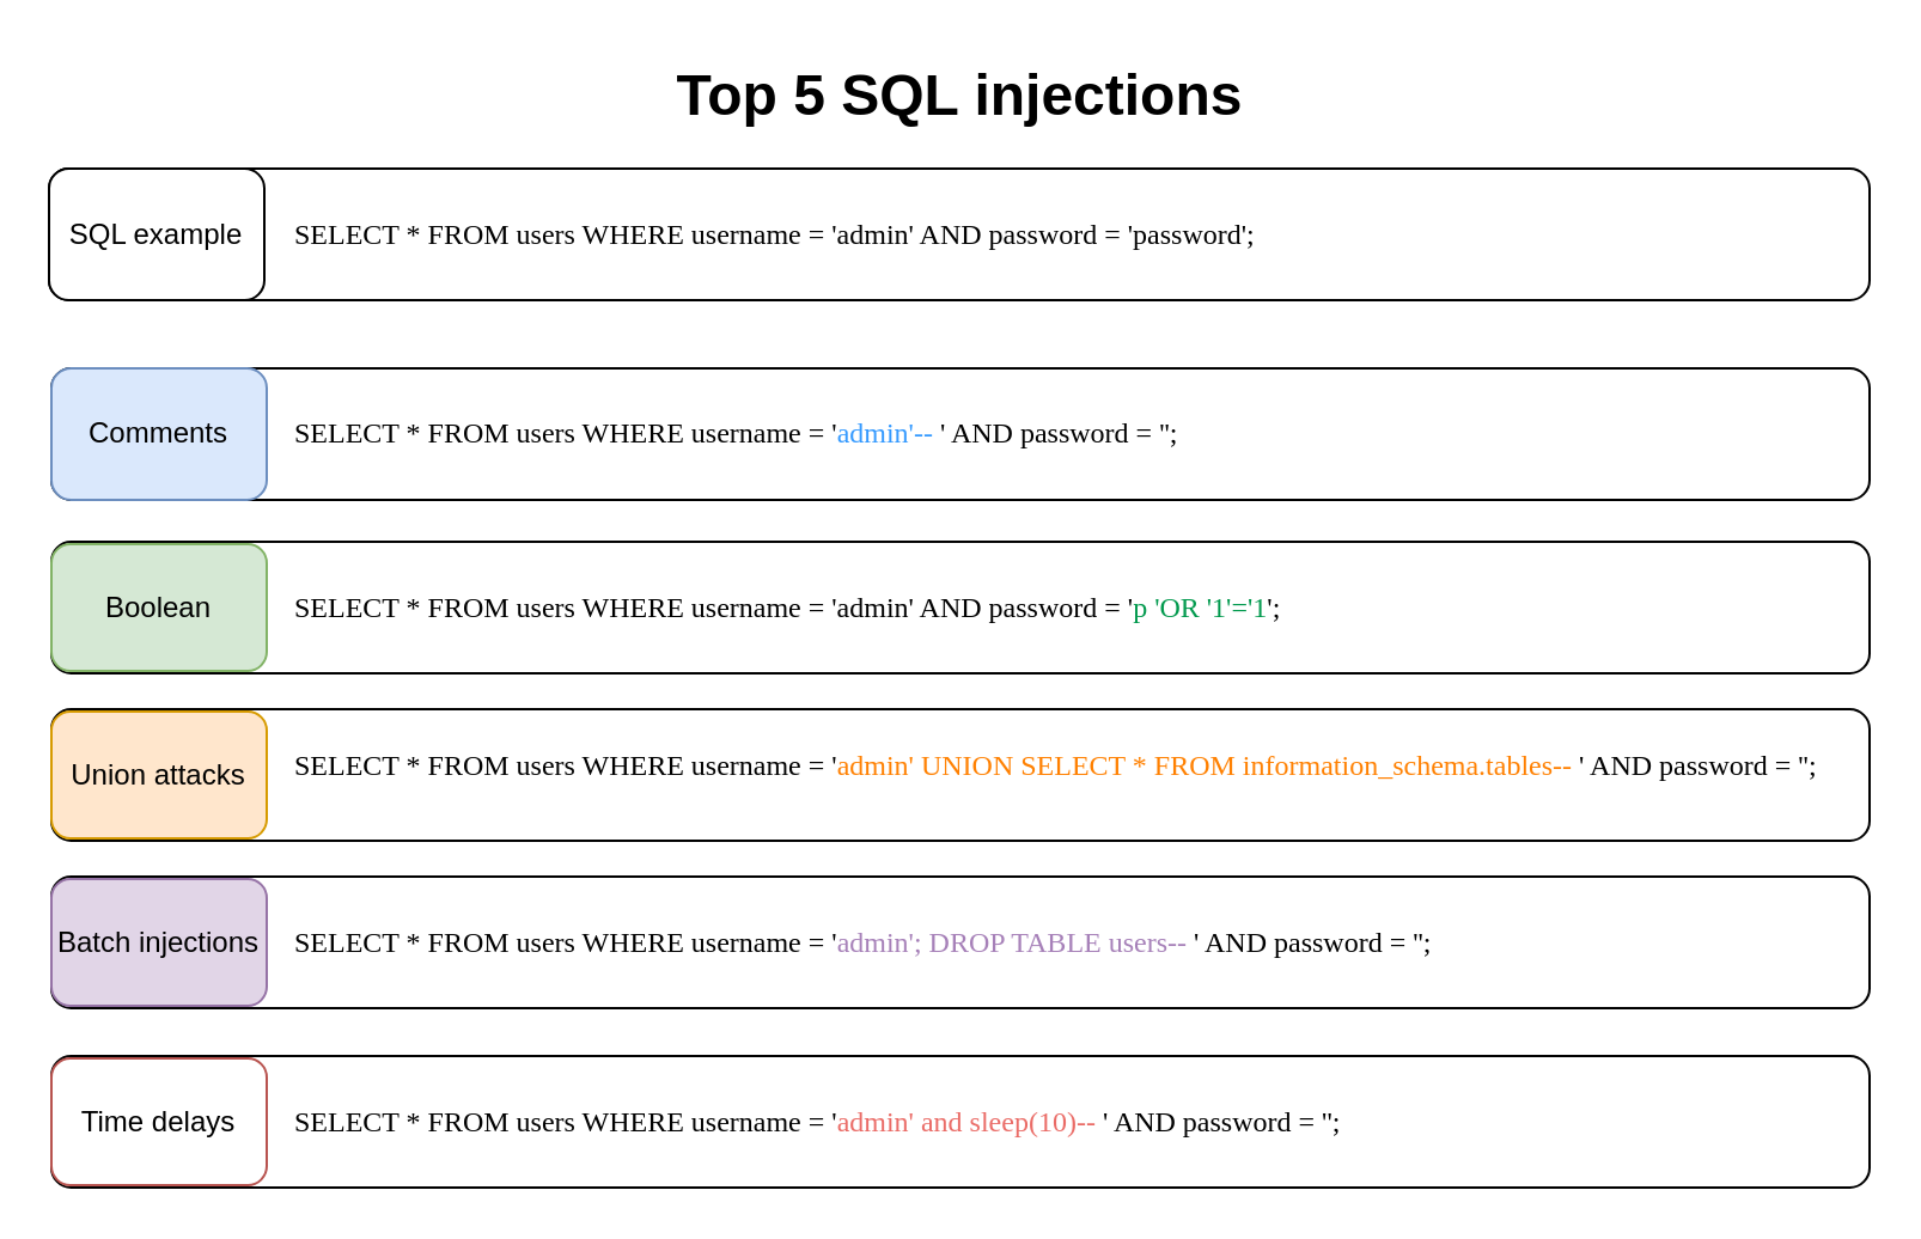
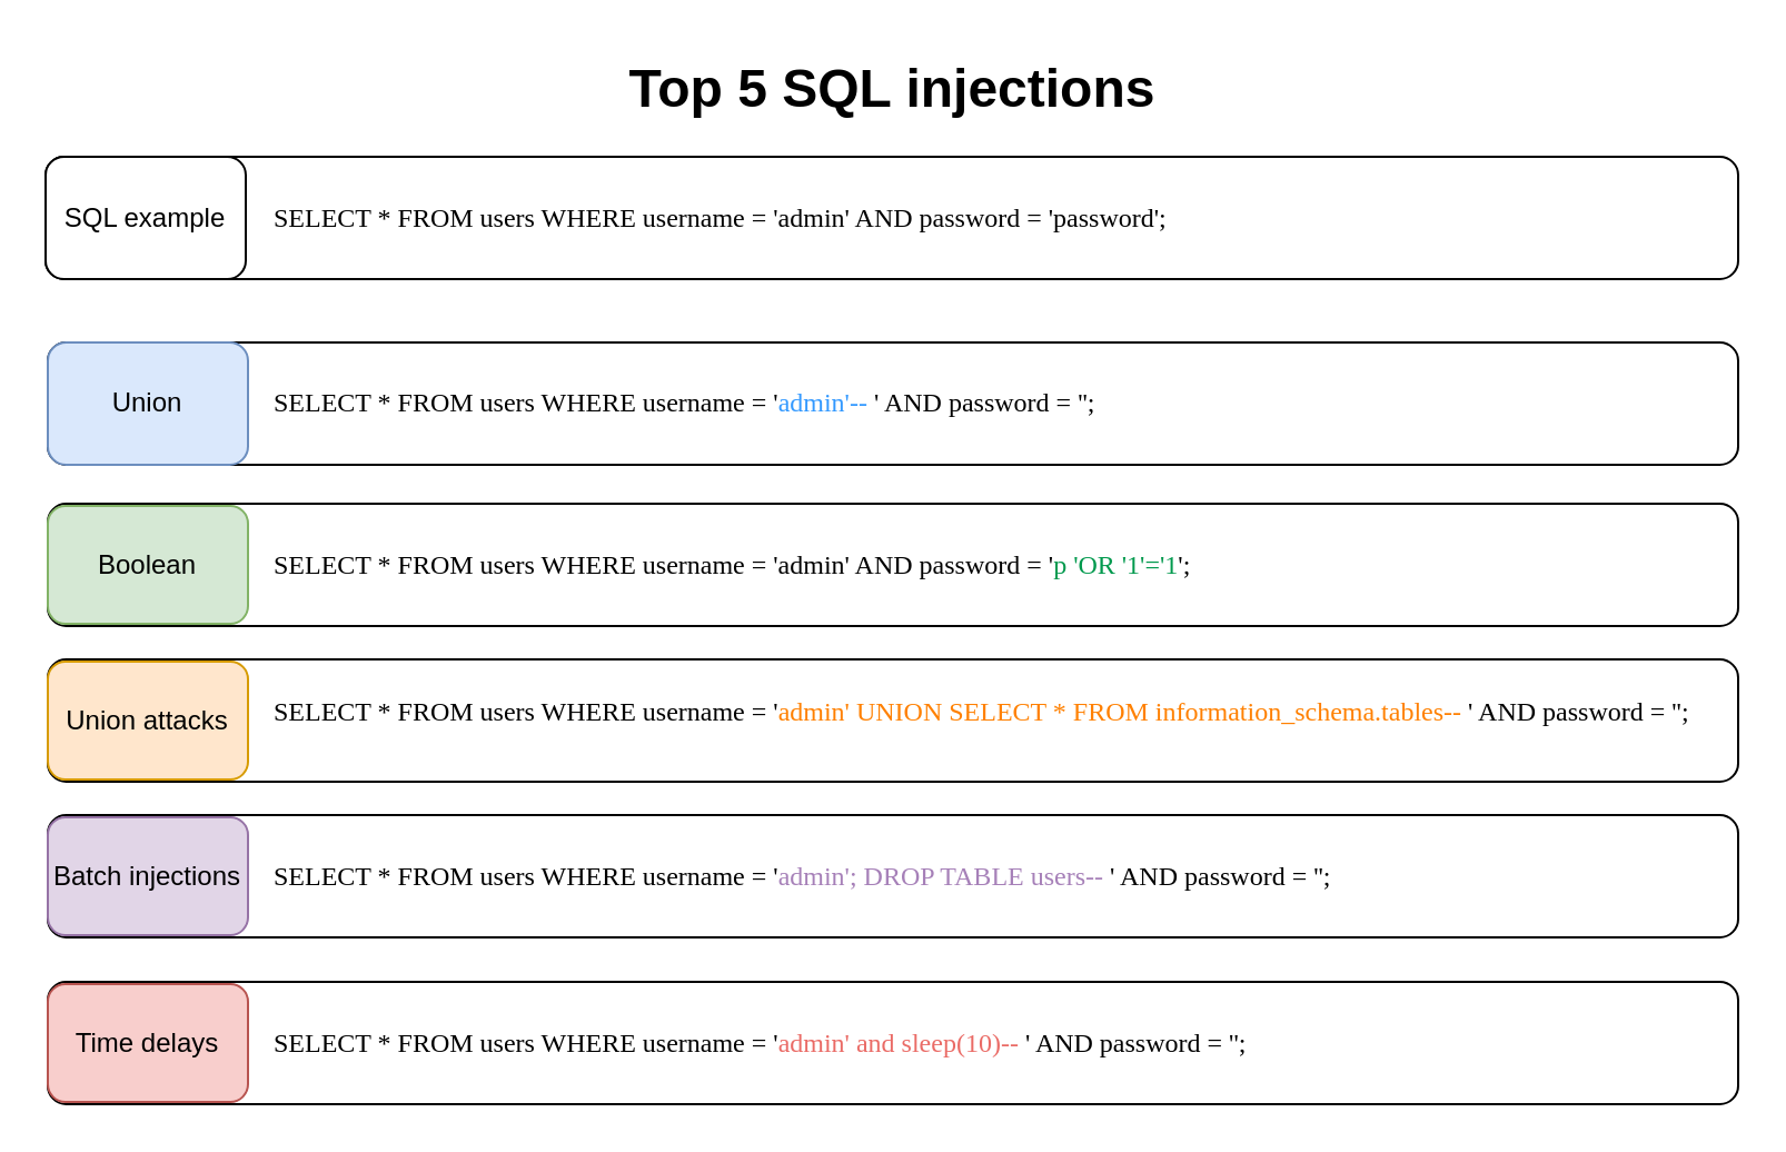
- <mxCell id="7" value="Comments" style="rounded=1;whiteSpace=wrap;html=1;align=center;fillColor=#dae8fc;strokeColor=#6c8ebf;" vertex="1" parent="1"><mxGeometry x="21" y="153.5" width="90" height="55" as="geometry" /></mxCell>
+ <mxCell id="7" value="Union" style="rounded=1;whiteSpace=wrap;html=1;align=center;fillColor=#dae8fc;strokeColor=#6c8ebf;" vertex="1" parent="1"><mxGeometry x="21" y="153.5" width="90" height="55" as="geometry" /></mxCell>
- <mxCell id="17" value="Time delays" style="rounded=1;whiteSpace=wrap;html=1;align=center;fillColor=#ffffff;strokeColor=#b85450;" vertex="1" parent="1"><mxGeometry x="21" y="442" width="90" height="53" as="geometry" /></mxCell>
+ <mxCell id="17" value="Time delays" style="rounded=1;whiteSpace=wrap;html=1;align=center;fillColor=#f8cecc;strokeColor=#b85450;" vertex="1" parent="1"><mxGeometry x="21" y="442" width="90" height="53" as="geometry" /></mxCell>
